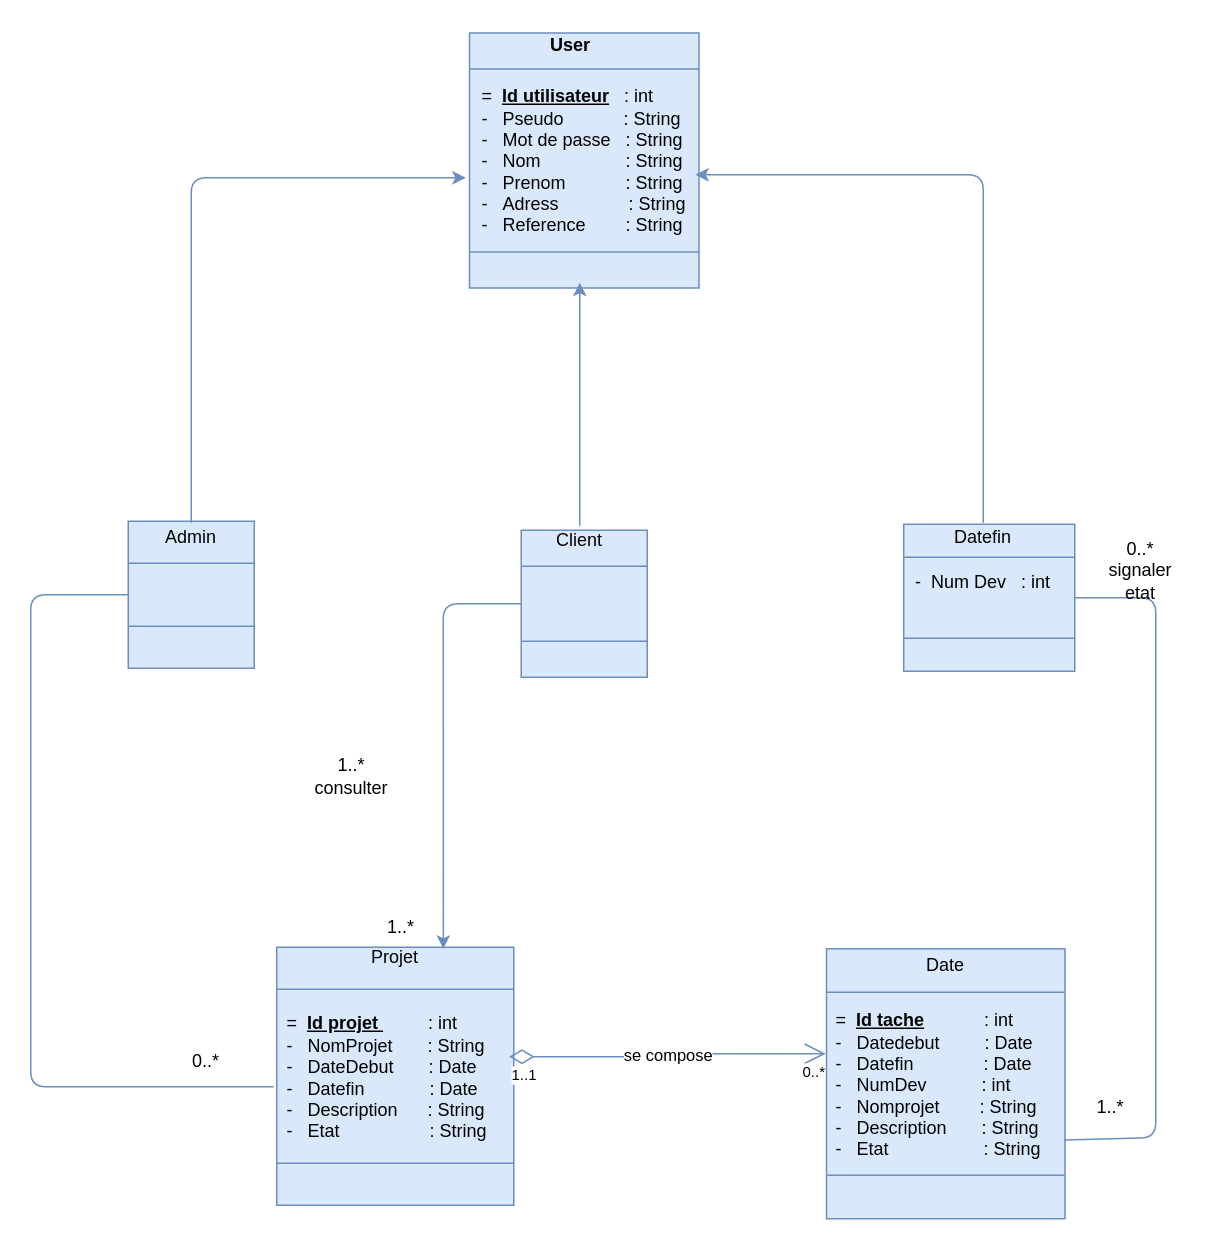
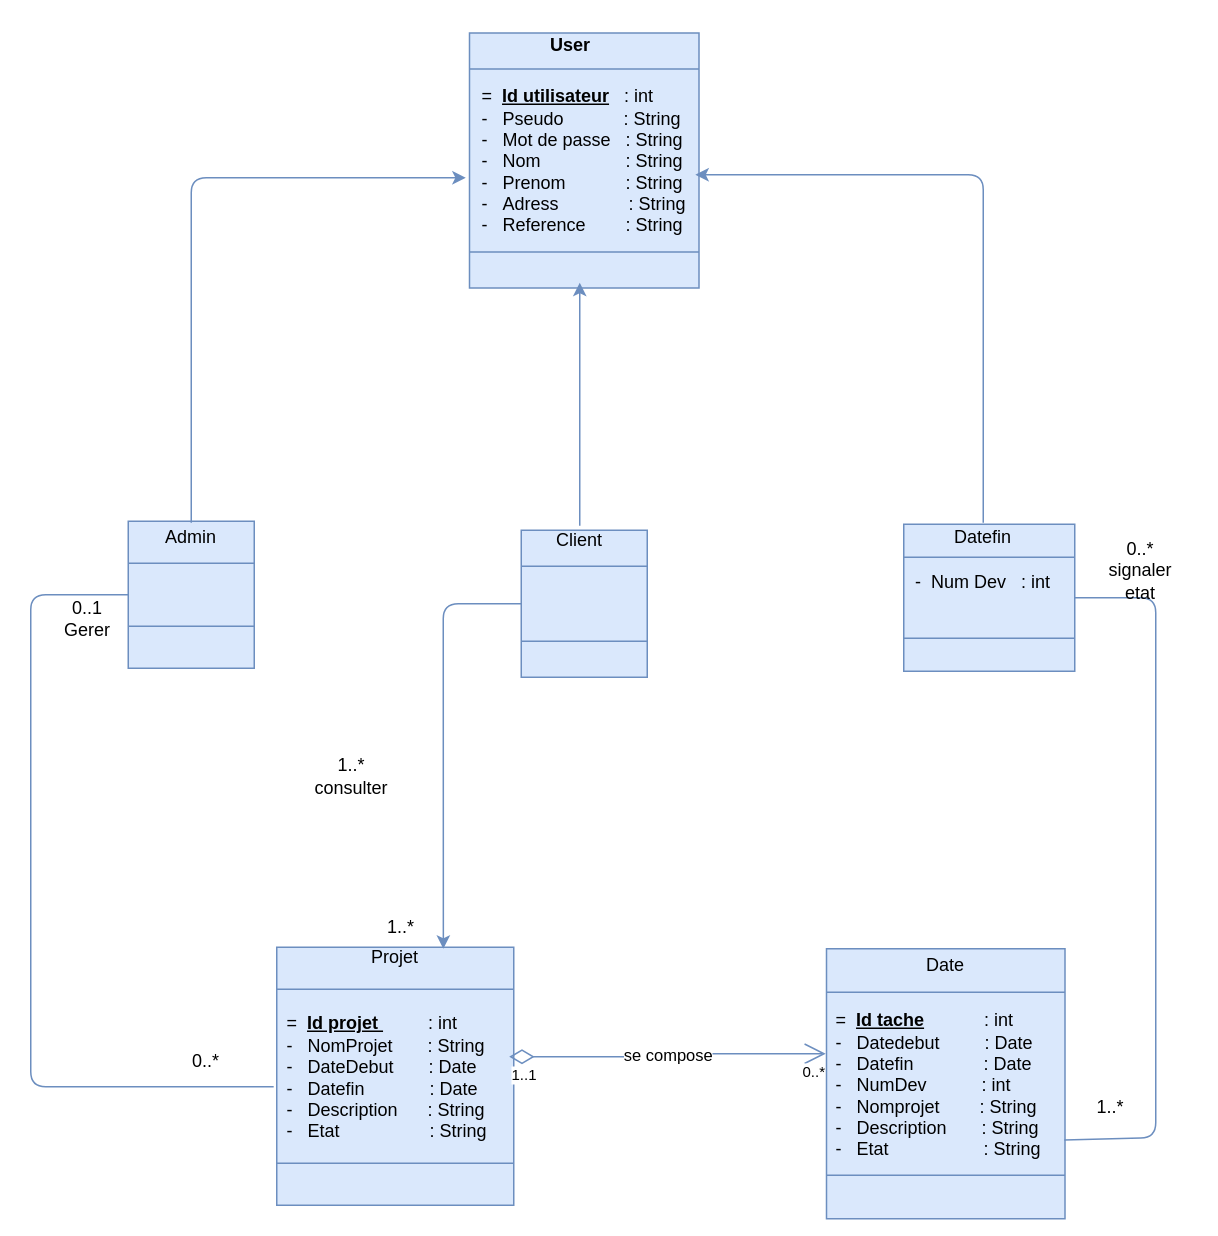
+ <mxCell id="28" value="0..1&lt;br&gt;Gerer" style="text;html=1;strokeColor=none;fillColor=none;align=center;verticalAlign=middle;whiteSpace=wrap;rounded=0;" parent="1" vertex="1"><mxGeometry x="38" y="402" width="40" height="20" as="geometry" /></mxCell>
